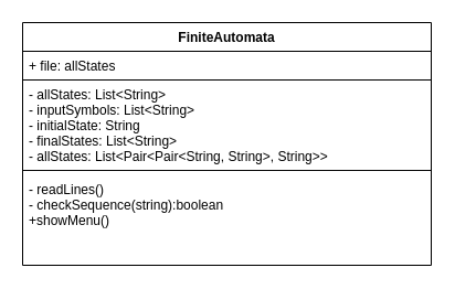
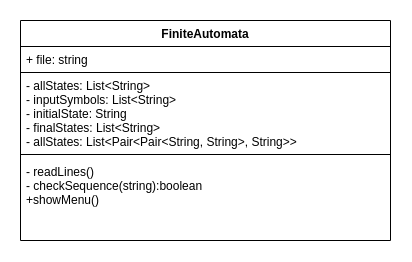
- <mxCell id="3" value="+ file: allStates" style="text;strokeColor=default;fillColor=none;align=left;verticalAlign=top;spacingLeft=4;spacingRight=4;overflow=hidden;rotatable=0;points=[[0,0.5],[1,0.5]];portConstraint=eastwest;" vertex="1" parent="2"><mxGeometry y="26" width="370" height="26" as="geometry" /></mxCell>
+ <mxCell id="3" value="+ file: string" style="text;strokeColor=default;fillColor=none;align=left;verticalAlign=top;spacingLeft=4;spacingRight=4;overflow=hidden;rotatable=0;points=[[0,0.5],[1,0.5]];portConstraint=eastwest;" vertex="1" parent="2"><mxGeometry y="26" width="370" height="26" as="geometry" /></mxCell>
